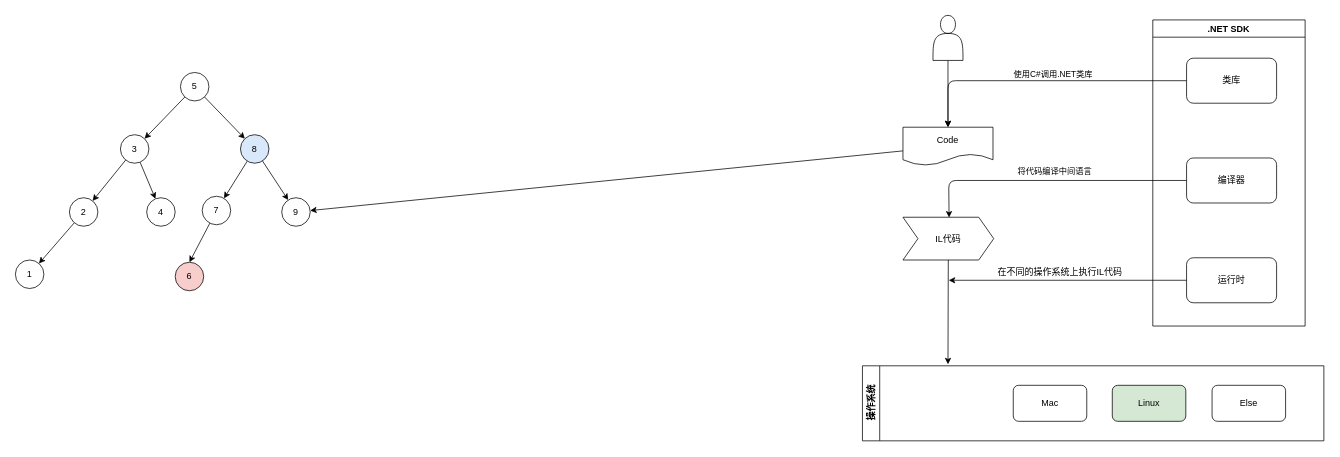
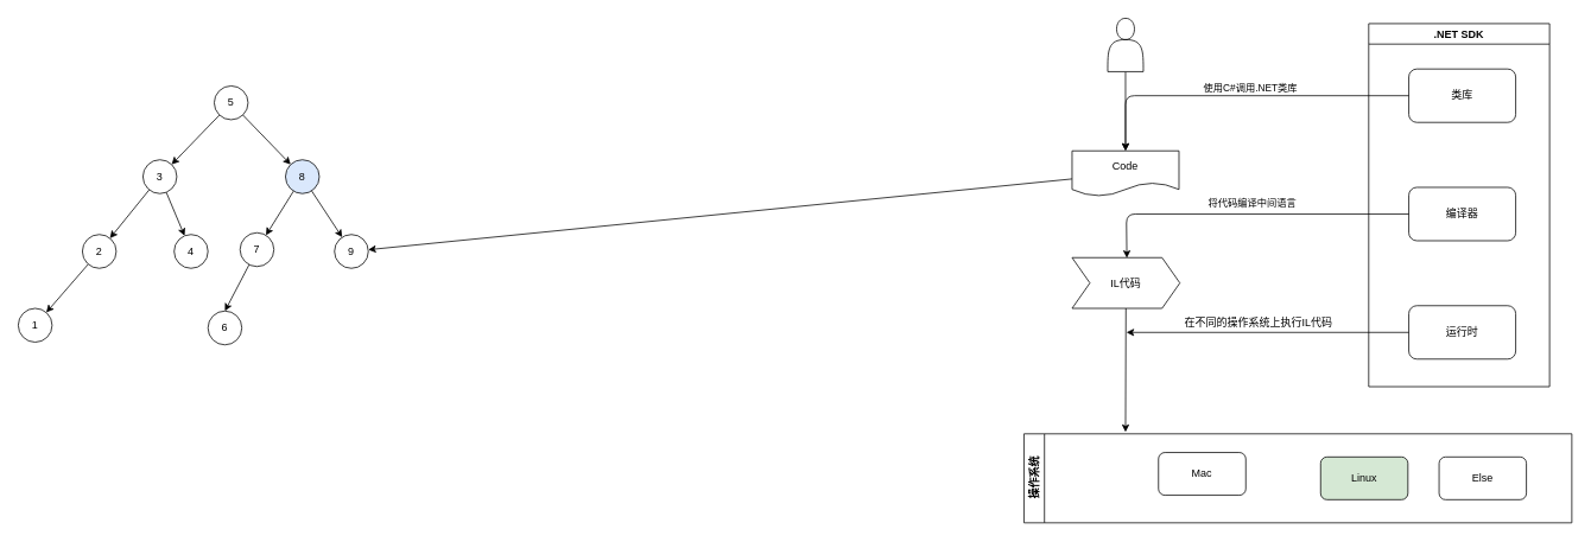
- <mxCell id="18" value="6" style="ellipse;whiteSpace=wrap;html=1;aspect=fixed;fillColor=#f8cecc;" vertex="1" parent="1"><mxGeometry x="233" y="349" width="38" height="38" as="geometry" /></mxCell>
+ <mxCell id="18" value="6" style="ellipse;whiteSpace=wrap;html=1;aspect=fixed;" vertex="1" parent="1"><mxGeometry x="233" y="349" width="38" height="38" as="geometry" /></mxCell>
- <mxCell id="34" value="Mac" style="rounded=1;whiteSpace=wrap;html=1;" vertex="1" parent="33"><mxGeometry x="201" y="26" width="98" height="48" as="geometry" /></mxCell>
+ <mxCell id="34" value="Mac" style="rounded=1;whiteSpace=wrap;html=1;" vertex="1" parent="33"><mxGeometry x="151" y="21" width="98" height="48" as="geometry" /></mxCell>
